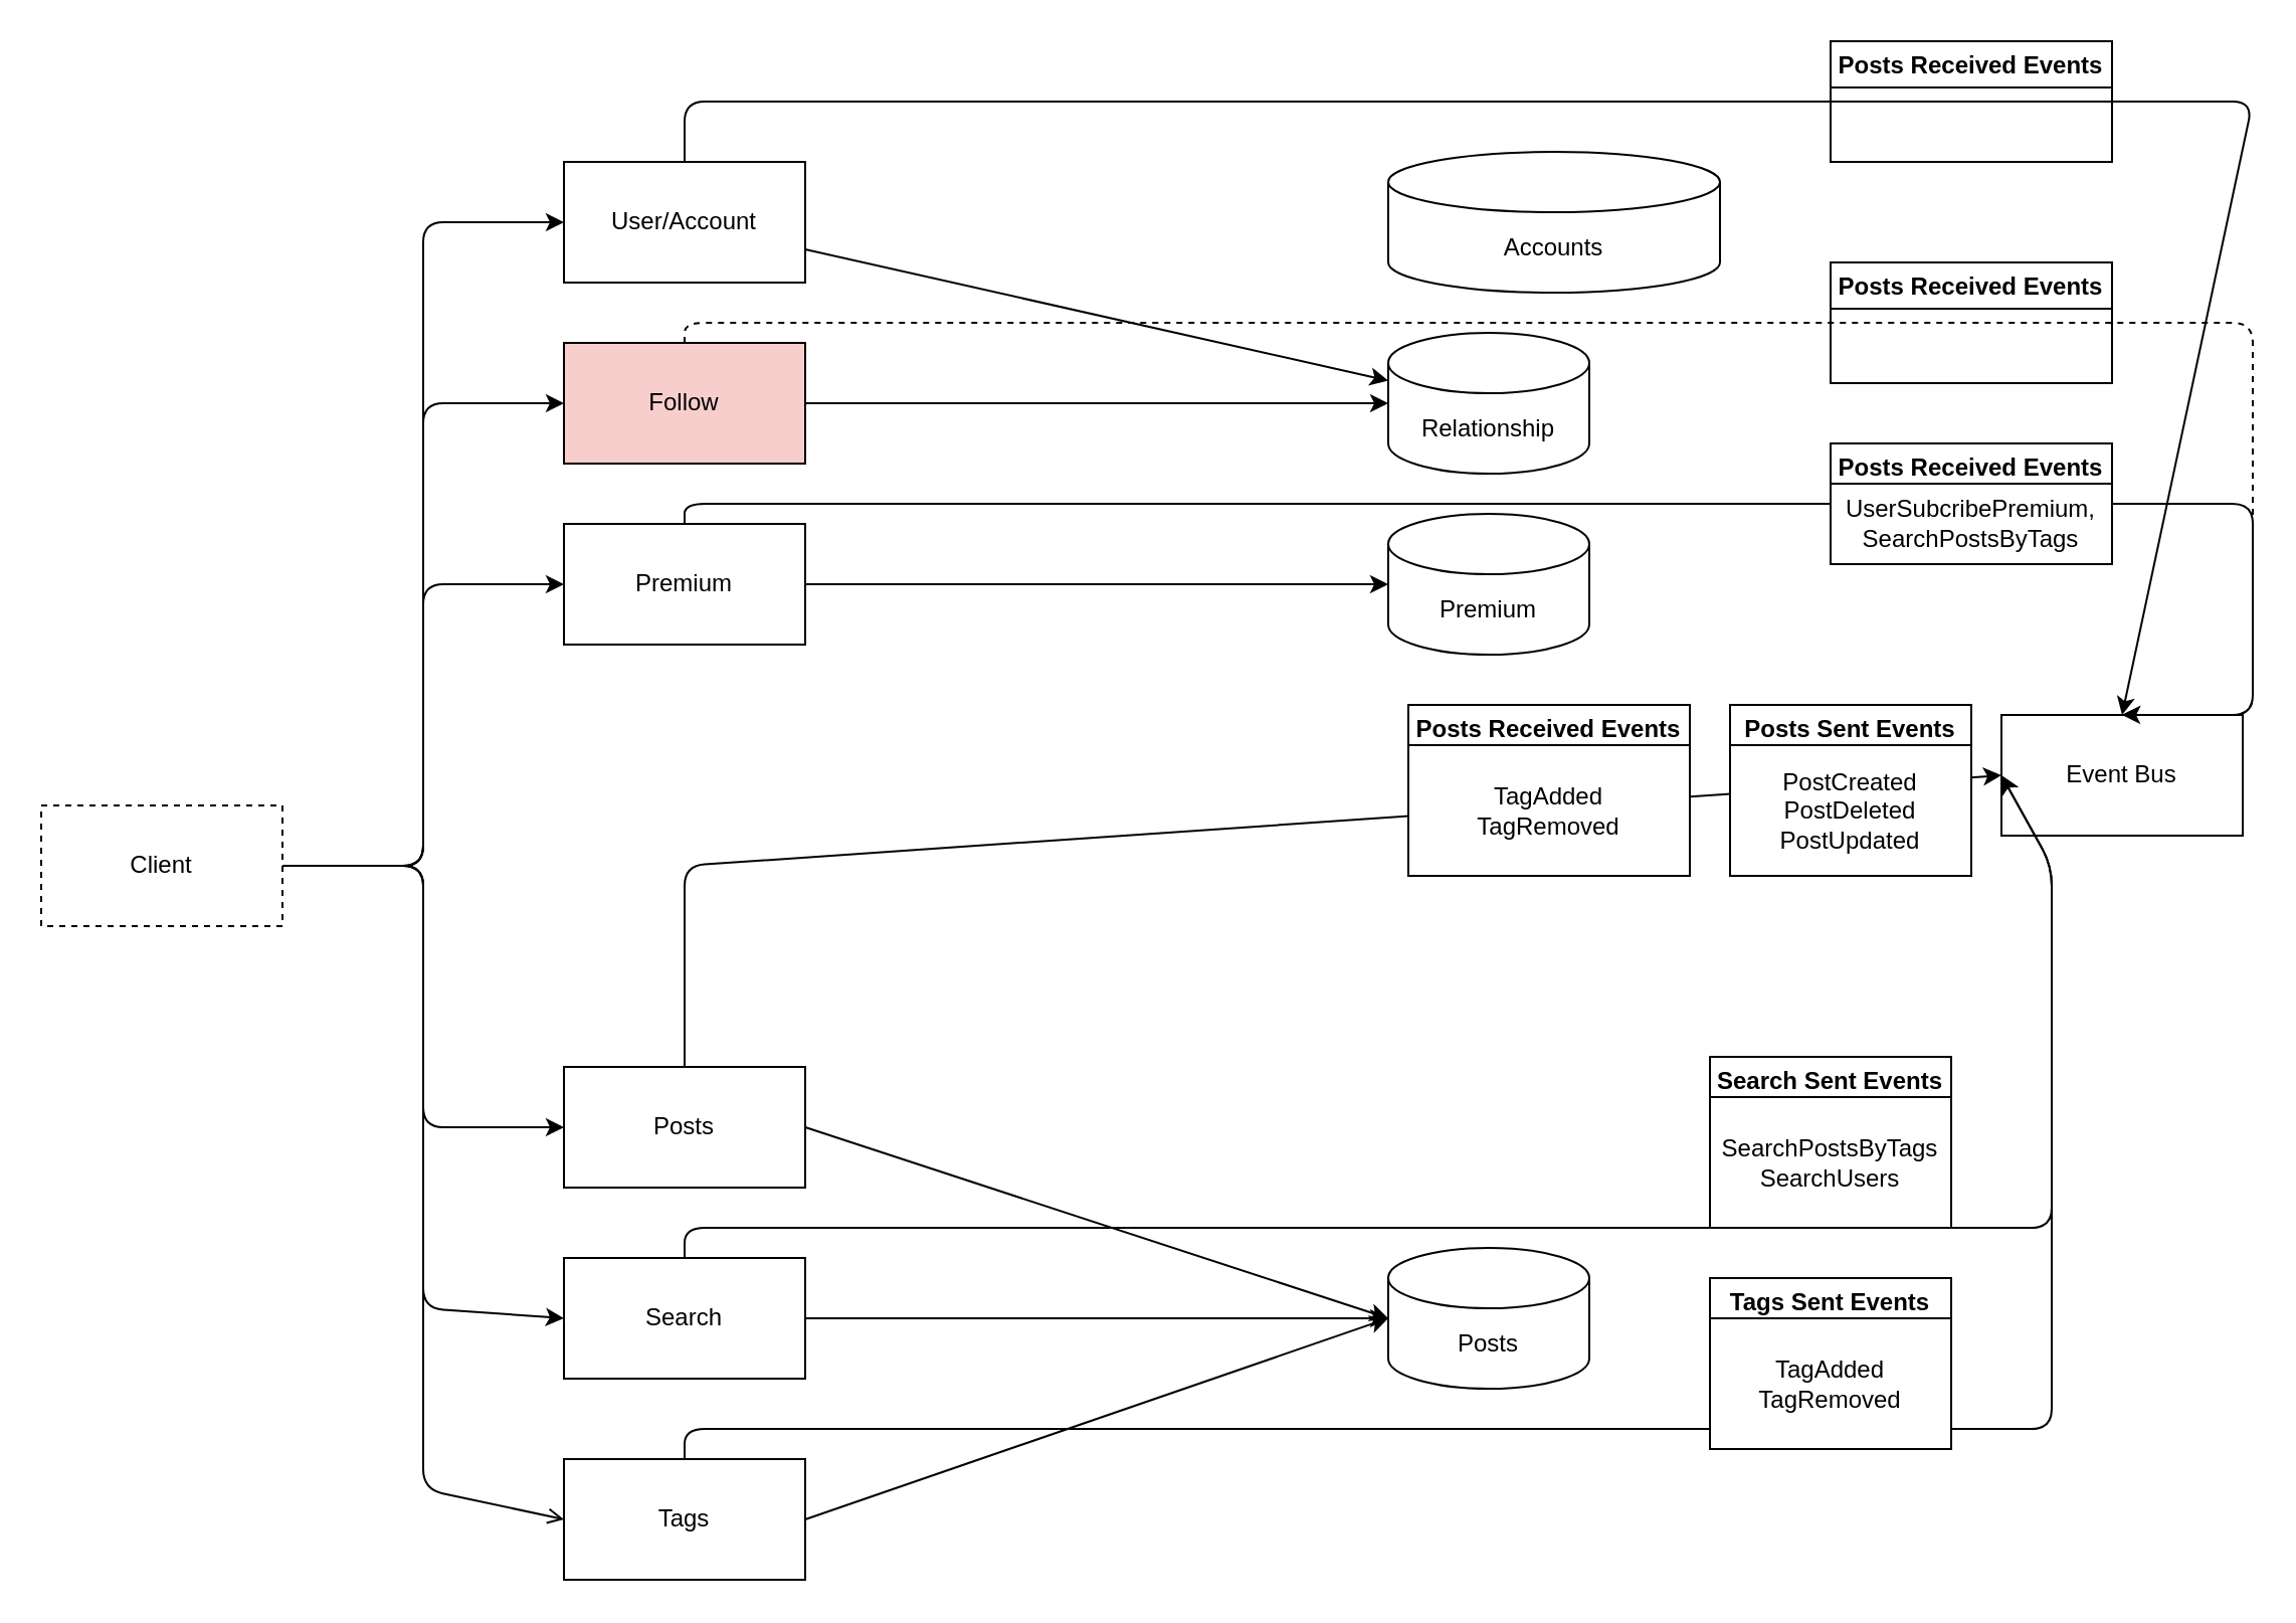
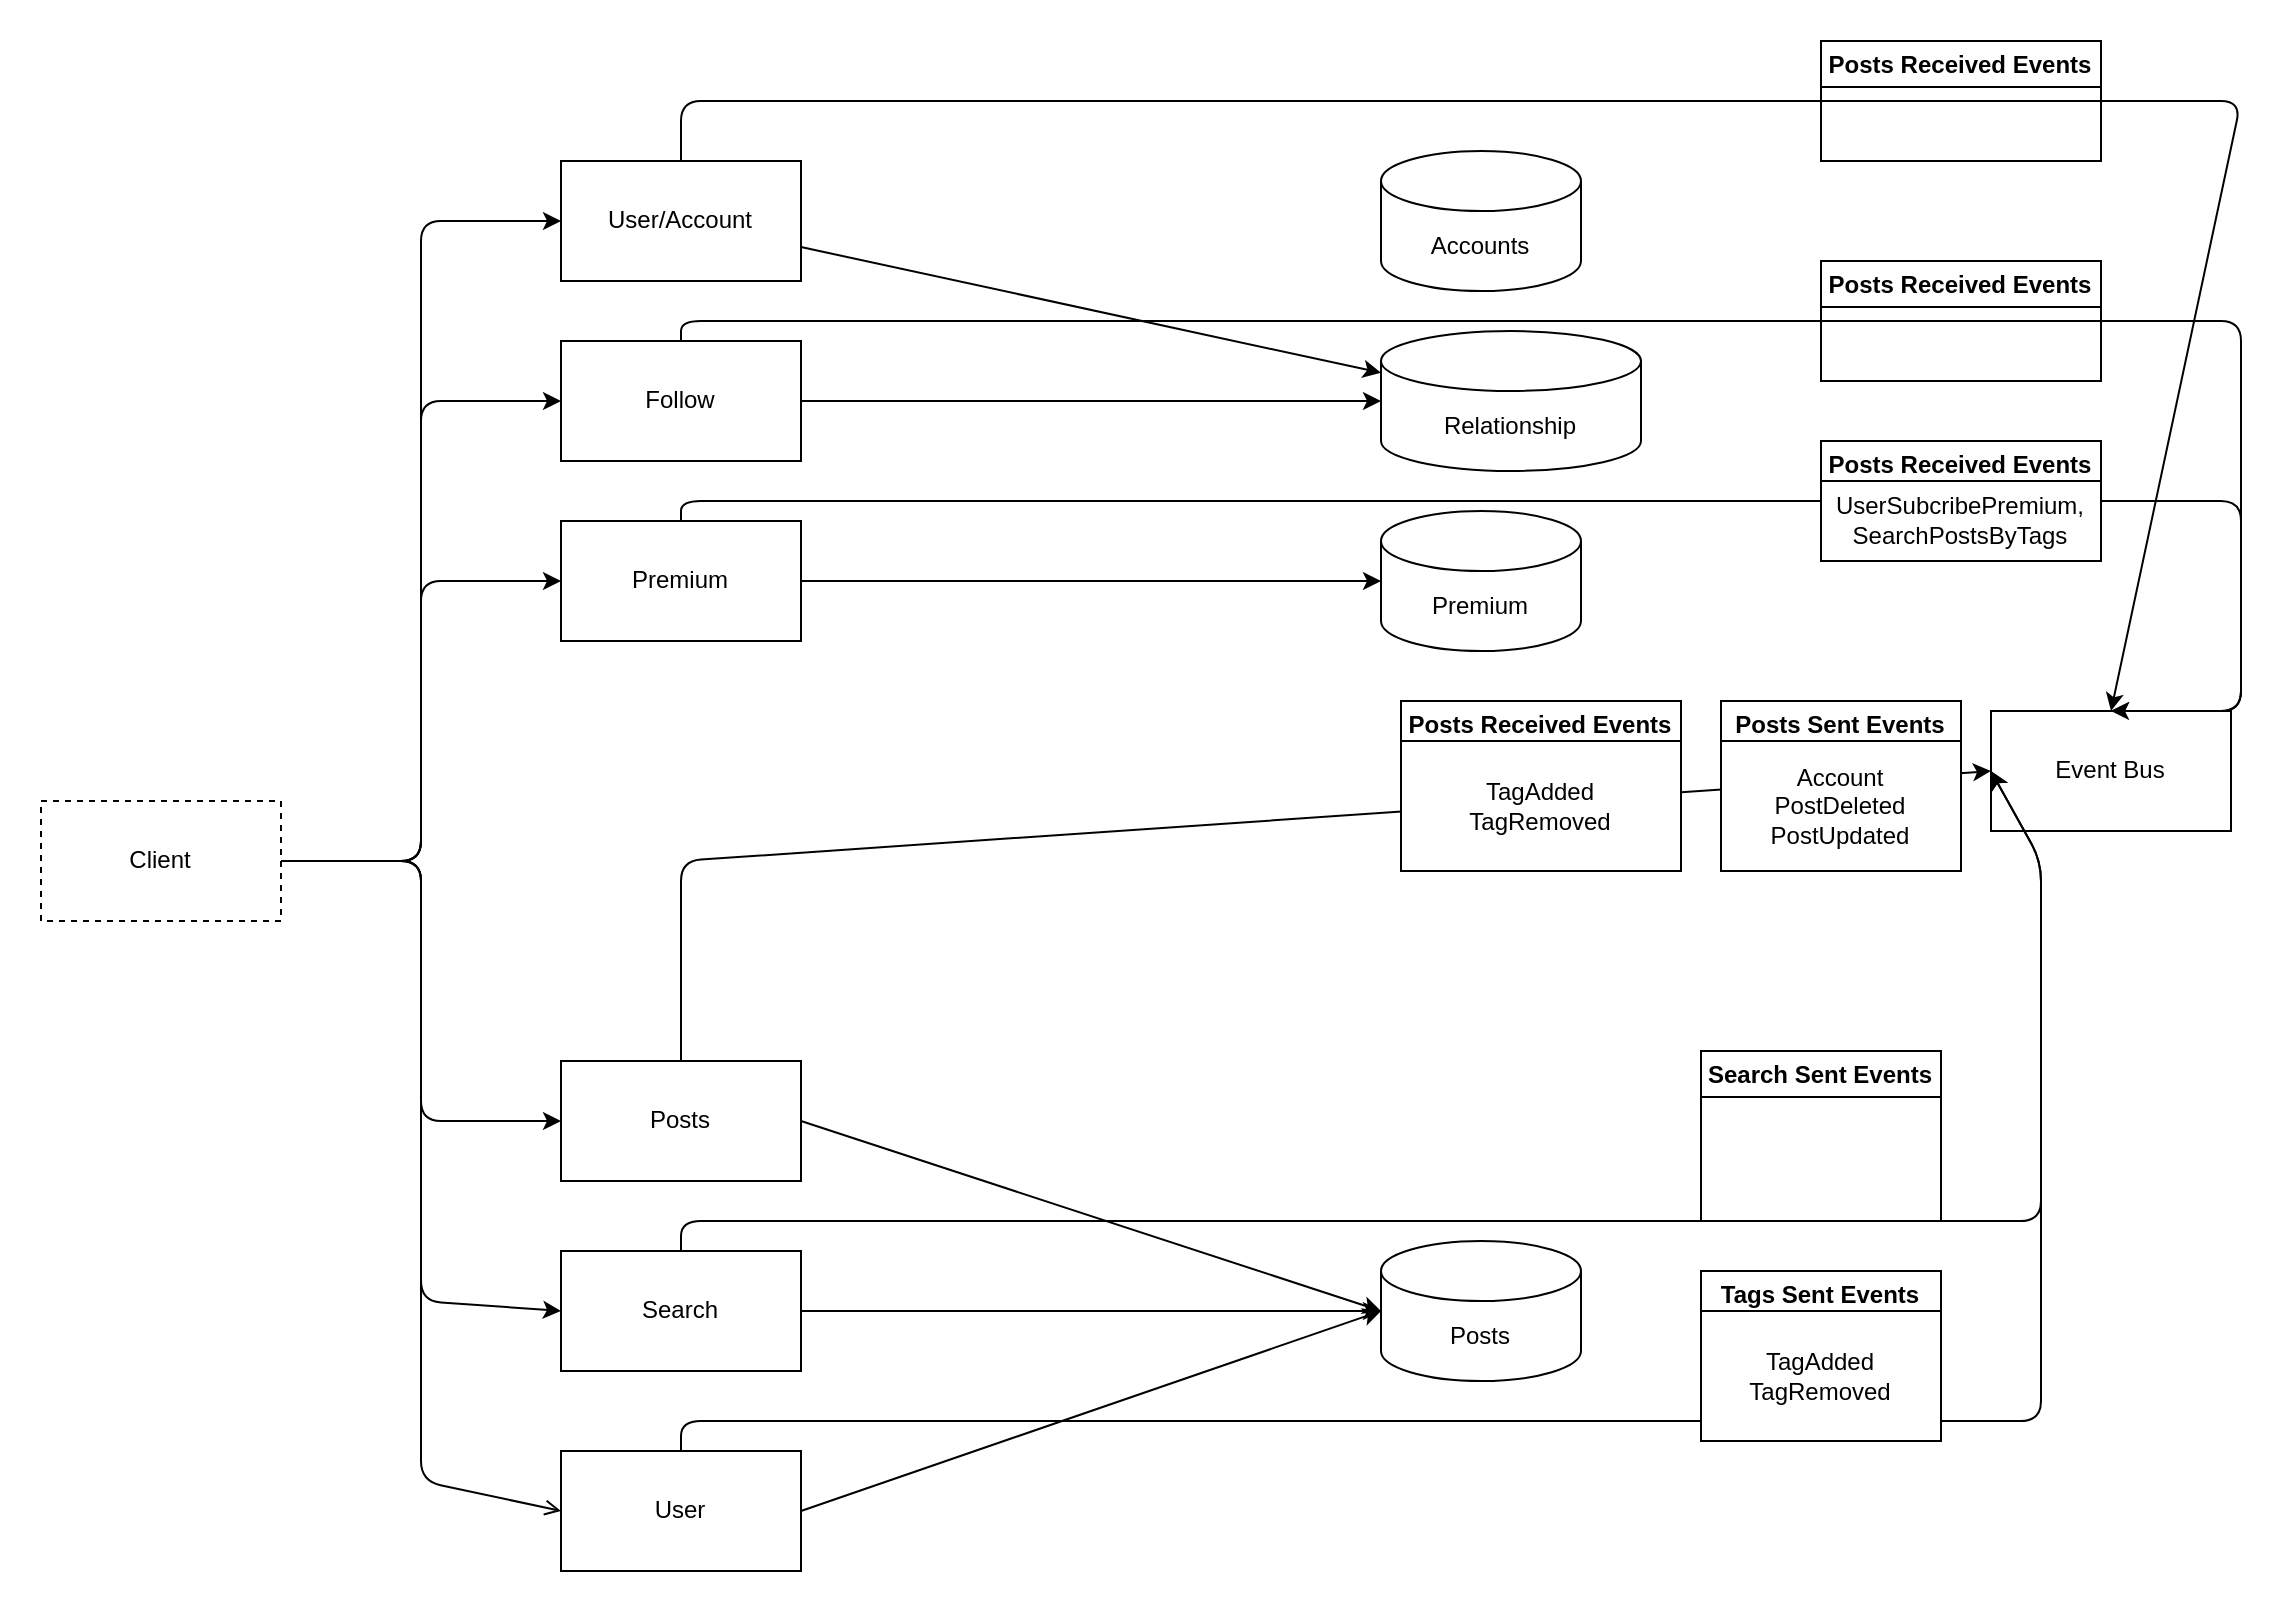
- <mxCell id="16" value="Accounts" style="shape=cylinder3;whiteSpace=wrap;html=1;boundedLbl=1;backgroundOutline=1;size=15;" vertex="1" parent="1"><mxGeometry x="690" y="75" width="165" height="70" as="geometry" /></mxCell>
+ <mxCell id="16" value="Accounts" style="shape=cylinder3;whiteSpace=wrap;html=1;boundedLbl=1;backgroundOutline=1;size=15;" vertex="1" parent="1"><mxGeometry x="690" y="75" width="100" height="70" as="geometry" /></mxCell>
- <mxCell id="11" style="edgeStyle=orthogonalEdgeStyle;html=1;entryX=0.5;entryY=0;entryDx=0;entryDy=0;dashed=1;" edge="1" parent="1" source="12" target="15"><mxGeometry relative="1" as="geometry"><Array as="points"><mxPoint x="340" y="160" /><mxPoint x="1120" y="160" /></Array></mxGeometry></mxCell>
+ <mxCell id="11" style="edgeStyle=orthogonalEdgeStyle;html=1;entryX=0.5;entryY=0;entryDx=0;entryDy=0;" edge="1" parent="1" source="12" target="15"><mxGeometry relative="1" as="geometry"><Array as="points"><mxPoint x="340" y="160" /><mxPoint x="1120" y="160" /></Array></mxGeometry></mxCell>
- <mxCell id="12" value="Follow" style="rounded=0;whiteSpace=wrap;html=1;fillColor=#f8cecc;" parent="1" vertex="1"><mxGeometry x="280" y="170" width="120" height="60" as="geometry" /></mxCell>
+ <mxCell id="12" value="Follow" style="rounded=0;whiteSpace=wrap;html=1;" parent="1" vertex="1"><mxGeometry x="280" y="170" width="120" height="60" as="geometry" /></mxCell>
- <mxCell id="18" value="Relationship" style="shape=cylinder3;whiteSpace=wrap;html=1;boundedLbl=1;backgroundOutline=1;size=15;" vertex="1" parent="1"><mxGeometry x="690" y="165" width="100" height="70" as="geometry" /></mxCell>
+ <mxCell id="18" value="Relationship" style="shape=cylinder3;whiteSpace=wrap;html=1;boundedLbl=1;backgroundOutline=1;size=15;" vertex="1" parent="1"><mxGeometry x="690" y="165" width="130" height="70" as="geometry" /></mxCell>
- <mxCell id="31" value="PostCreated&lt;br&gt;PostDeleted&lt;br&gt;PostUpdated" style="rounded=0;whiteSpace=wrap;html=1;direction=south;" vertex="1" parent="30"><mxGeometry y="20" width="120" height="65" as="geometry" /></mxCell>
+ <mxCell id="31" value="Account&lt;br&gt;PostDeleted&lt;br&gt;PostUpdated" style="rounded=0;whiteSpace=wrap;html=1;direction=south;" vertex="1" parent="30"><mxGeometry y="20" width="120" height="65" as="geometry" /></mxCell>
- <mxCell id="33" value="SearchPostsByTags&lt;br&gt;SearchUsers" style="rounded=0;whiteSpace=wrap;html=1;direction=south;" vertex="1" parent="32"><mxGeometry y="20" width="120" height="65" as="geometry" /></mxCell>
- <mxCell id="21" value="Tags" style="rounded=0;whiteSpace=wrap;html=1;" vertex="1" parent="1"><mxGeometry x="280" y="725" width="120" height="60" as="geometry" /></mxCell>
+ <mxCell id="21" value="User" style="rounded=0;whiteSpace=wrap;html=1;" vertex="1" parent="1"><mxGeometry x="280" y="725" width="120" height="60" as="geometry" /></mxCell>
